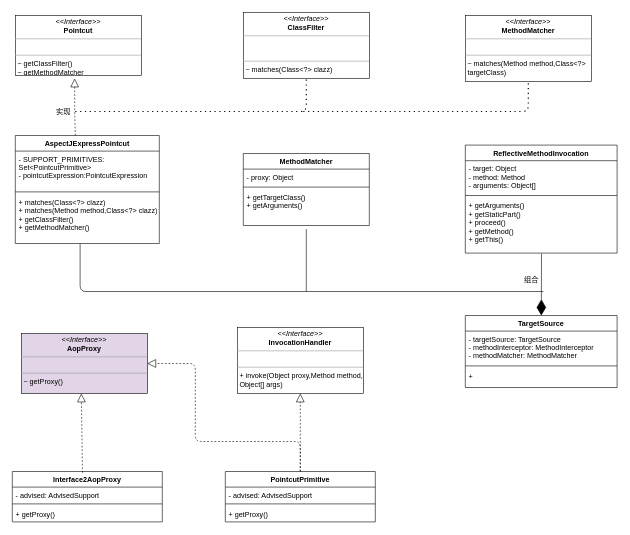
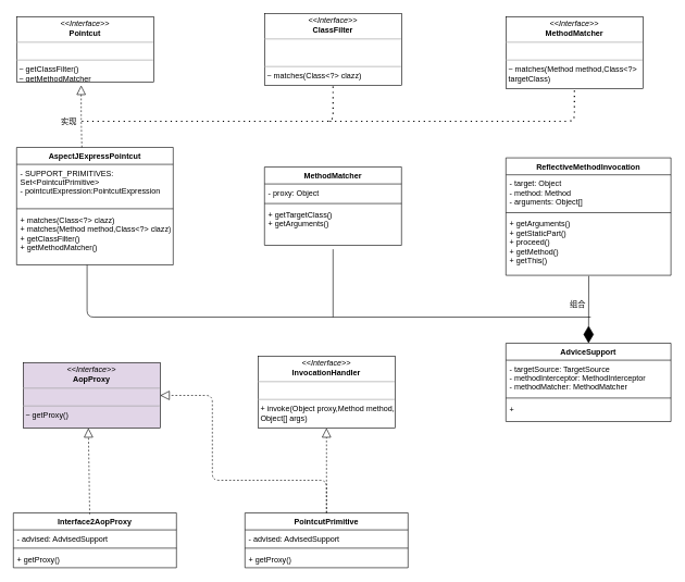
- <mxCell id="21" value="TargetSource" style="swimlane;fontStyle=1;align=center;verticalAlign=top;childLayout=stackLayout;horizontal=1;startSize=26;horizontalStack=0;resizeParent=1;resizeParentMax=0;resizeLast=0;collapsible=1;marginBottom=0;" vertex="1" parent="1"><mxGeometry x="775" y="525" width="253" height="120" as="geometry" /></mxCell>
+ <mxCell id="21" value="AdviceSupport" style="swimlane;fontStyle=1;align=center;verticalAlign=top;childLayout=stackLayout;horizontal=1;startSize=26;horizontalStack=0;resizeParent=1;resizeParentMax=0;resizeLast=0;collapsible=1;marginBottom=0;" vertex="1" parent="1"><mxGeometry x="775" y="525" width="253" height="120" as="geometry" /></mxCell>
